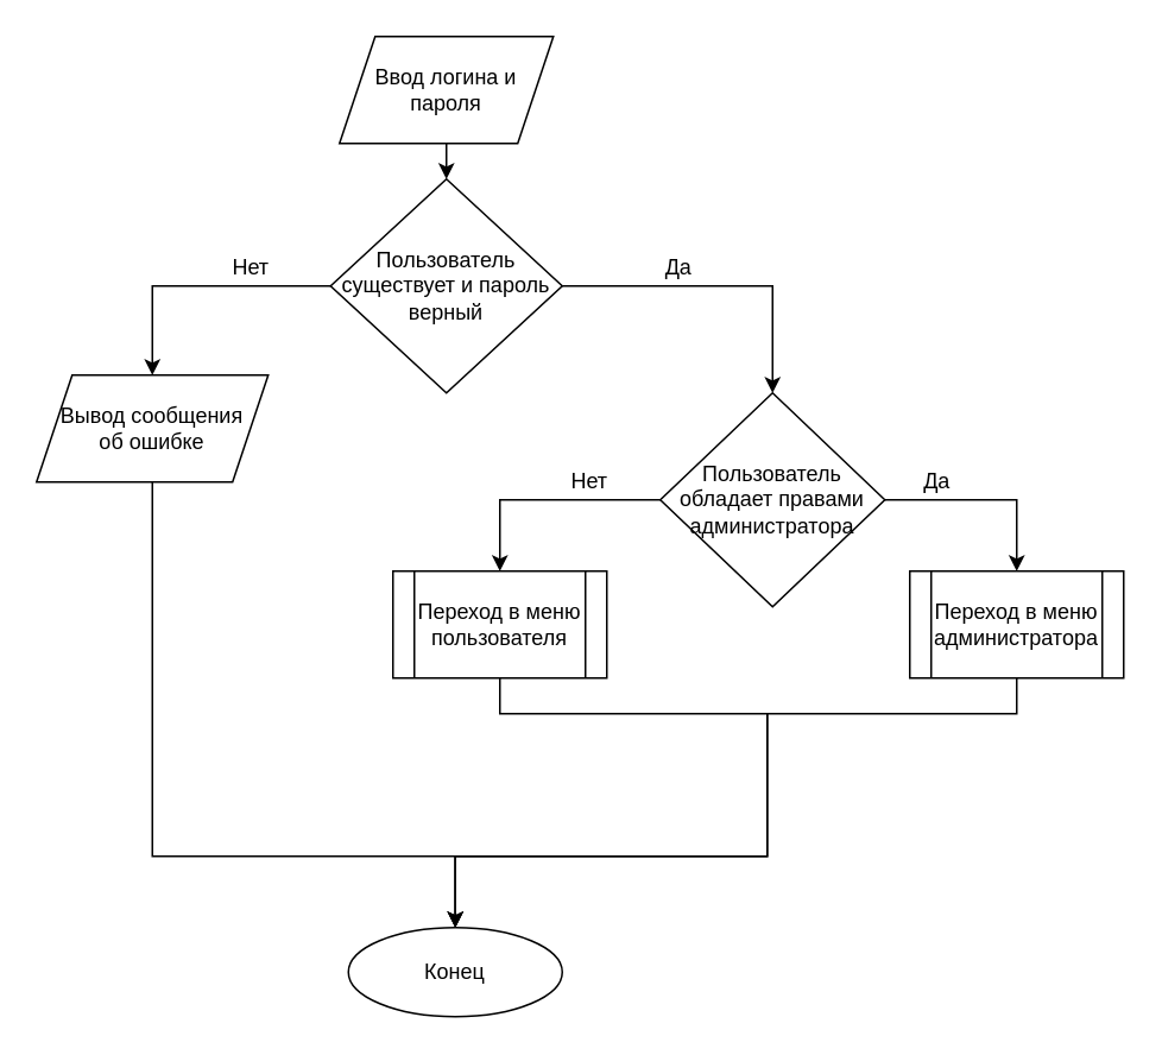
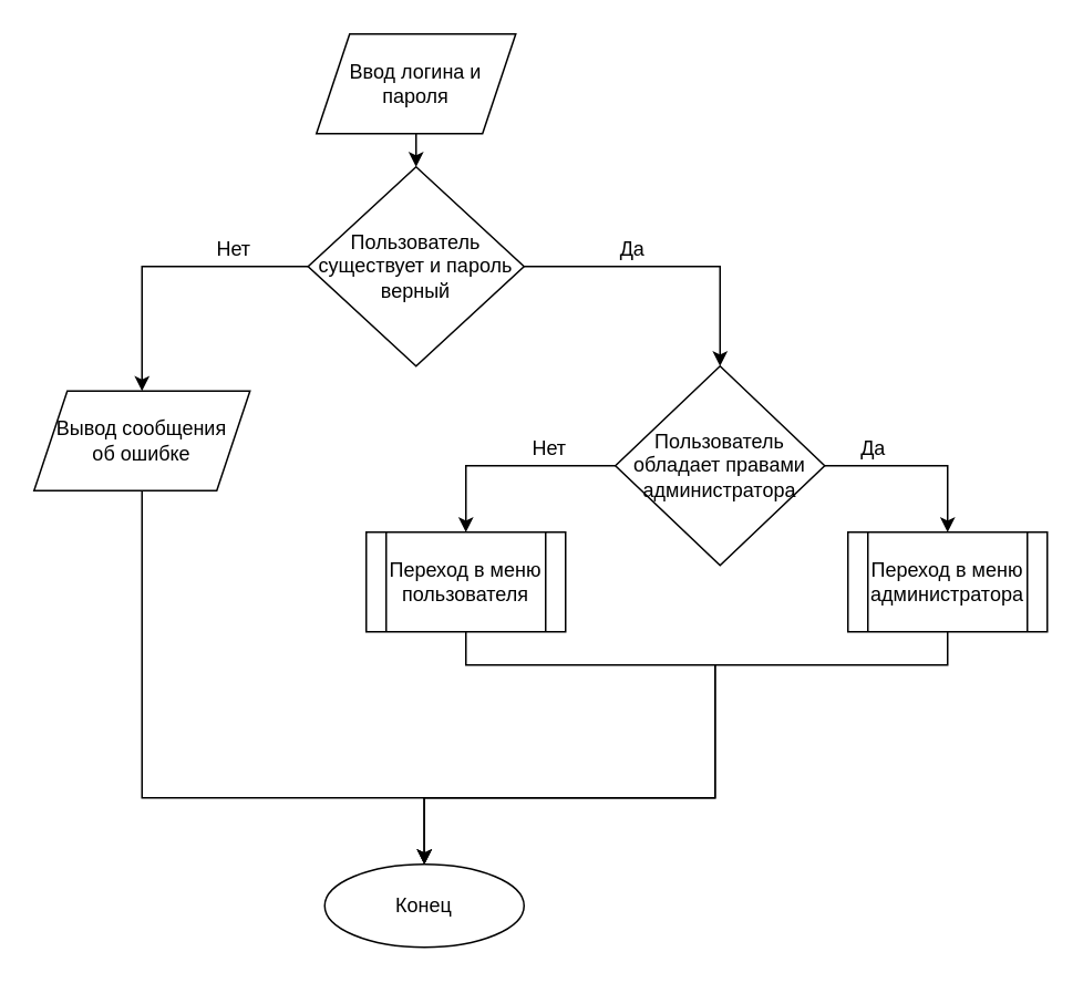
- <mxCell id="8" value="Вывод сообщения &lt;br&gt;об ошибке" style="shape=parallelogram;perimeter=parallelogramPerimeter;whiteSpace=wrap;html=1;fixedSize=1;" vertex="1" parent="1"><mxGeometry x="20" y="210" width="130" height="60" as="geometry" /></mxCell>
+ <mxCell id="8" value="Вывод сообщения &lt;br&gt;об ошибке" style="shape=parallelogram;perimeter=parallelogramPerimeter;whiteSpace=wrap;html=1;fixedSize=1;" vertex="1" parent="1"><mxGeometry x="20" y="235" width="130" height="60" as="geometry" /></mxCell>
